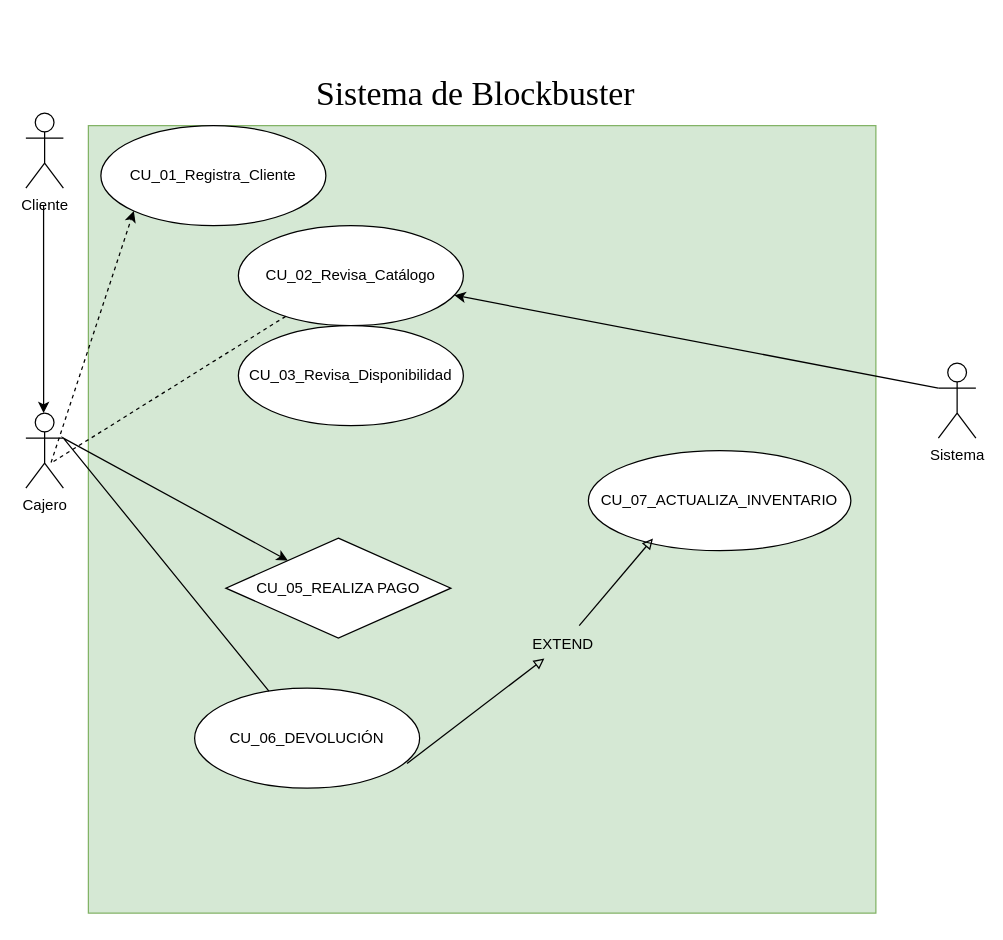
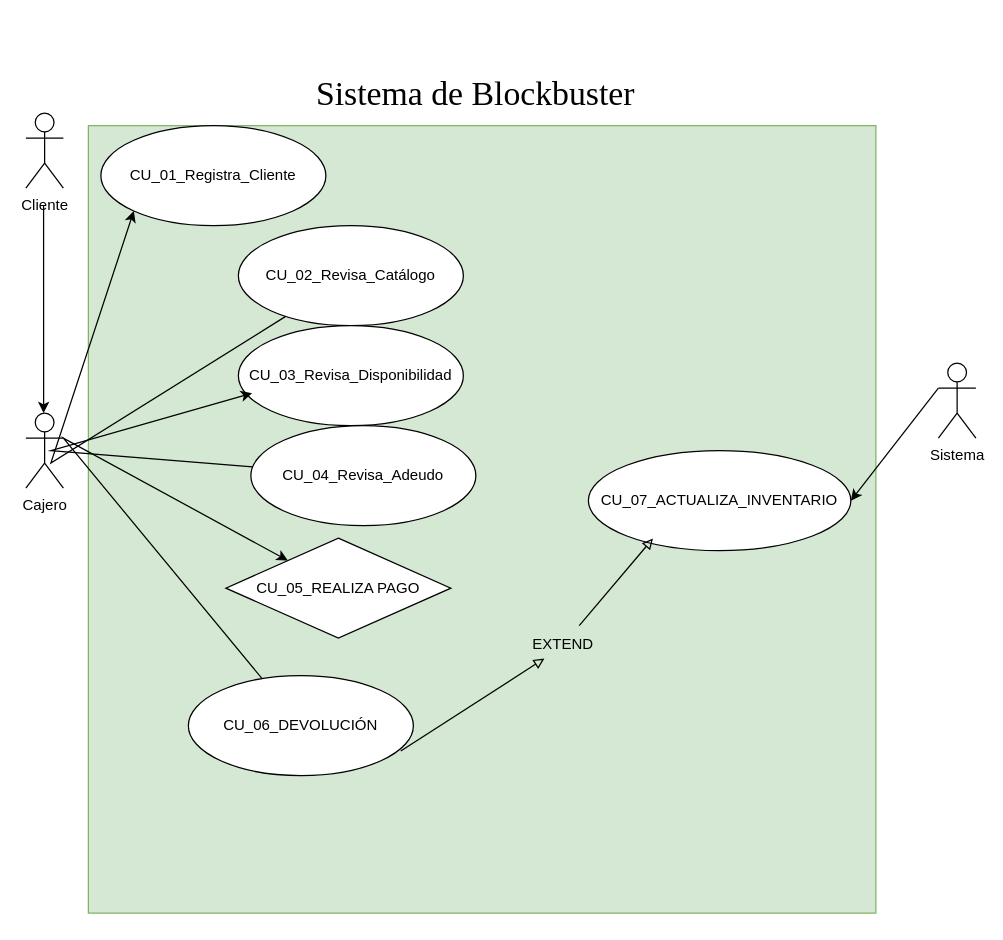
- <mxCell id="13" value="" style="endArrow=classic;html=1;rounded=0;entryX=0;entryY=1;entryDx=0;entryDy=0;dashed=1;" edge="1" parent="1" source="8" target="7"><mxGeometry width="50" height="50" relative="1" as="geometry"><mxPoint x="380" y="390" as="sourcePoint" /><mxPoint x="430" y="340" as="targetPoint" /><Array as="points"><mxPoint x="40" y="370" /></Array></mxGeometry></mxCell>
+ <mxCell id="13" value="" style="endArrow=classic;html=1;rounded=0;entryX=0;entryY=1;entryDx=0;entryDy=0;" edge="1" parent="1" source="8" target="7"><mxGeometry width="50" height="50" relative="1" as="geometry"><mxPoint x="380" y="390" as="sourcePoint" /><mxPoint x="430" y="340" as="targetPoint" /><Array as="points"><mxPoint x="40" y="370" /></Array></mxGeometry></mxCell>
- <mxCell id="17" value="" style="endArrow=classic;html=1;rounded=0;exitX=0;exitY=0.333;exitDx=0;exitDy=0;exitPerimeter=0;" edge="1" parent="1" source="5" target="8"><mxGeometry width="50" height="50" relative="1" as="geometry"><mxPoint x="380" y="390" as="sourcePoint" /><mxPoint x="430" y="340" as="targetPoint" /></mxGeometry></mxCell>
+ <mxCell id="17" value="" style="endArrow=classic;html=1;rounded=0;exitX=0;exitY=0.333;exitDx=0;exitDy=0;exitPerimeter=0;entryX=1;entryY=0.5;entryDx=0;entryDy=0;" edge="1" parent="1" source="5" target="15"><mxGeometry width="50" height="50" relative="1" as="geometry"><mxPoint x="380" y="390" as="sourcePoint" /><mxPoint x="430" y="340" as="targetPoint" /></mxGeometry></mxCell>
+ <mxCell id="14" value="" style="endArrow=classic;html=1;rounded=0;entryX=0.061;entryY=0.675;entryDx=0;entryDy=0;entryPerimeter=0;" edge="1" parent="1" source="10" target="9"><mxGeometry width="50" height="50" relative="1" as="geometry"><mxPoint x="380" y="390" as="sourcePoint" /><mxPoint x="430" y="340" as="targetPoint" /><Array as="points"><mxPoint x="40" y="360" /></Array></mxGeometry></mxCell>
+ <mxCell id="10" value="CU_04_Revisa_Adeudo" style="ellipse;whiteSpace=wrap;html=1;" vertex="1" parent="1"><mxGeometry x="200" y="340" width="180" height="80" as="geometry" /></mxCell>
- <mxCell id="12" value="CU_06_DEVOLUCIÓN" style="ellipse;whiteSpace=wrap;html=1;" vertex="1" parent="1"><mxGeometry x="155" y="550" width="180" height="80" as="geometry" /></mxCell>
+ <mxCell id="12" value="CU_06_DEVOLUCIÓN" style="ellipse;whiteSpace=wrap;html=1;" vertex="1" parent="1"><mxGeometry x="150" y="540" width="180" height="80" as="geometry" /></mxCell>
